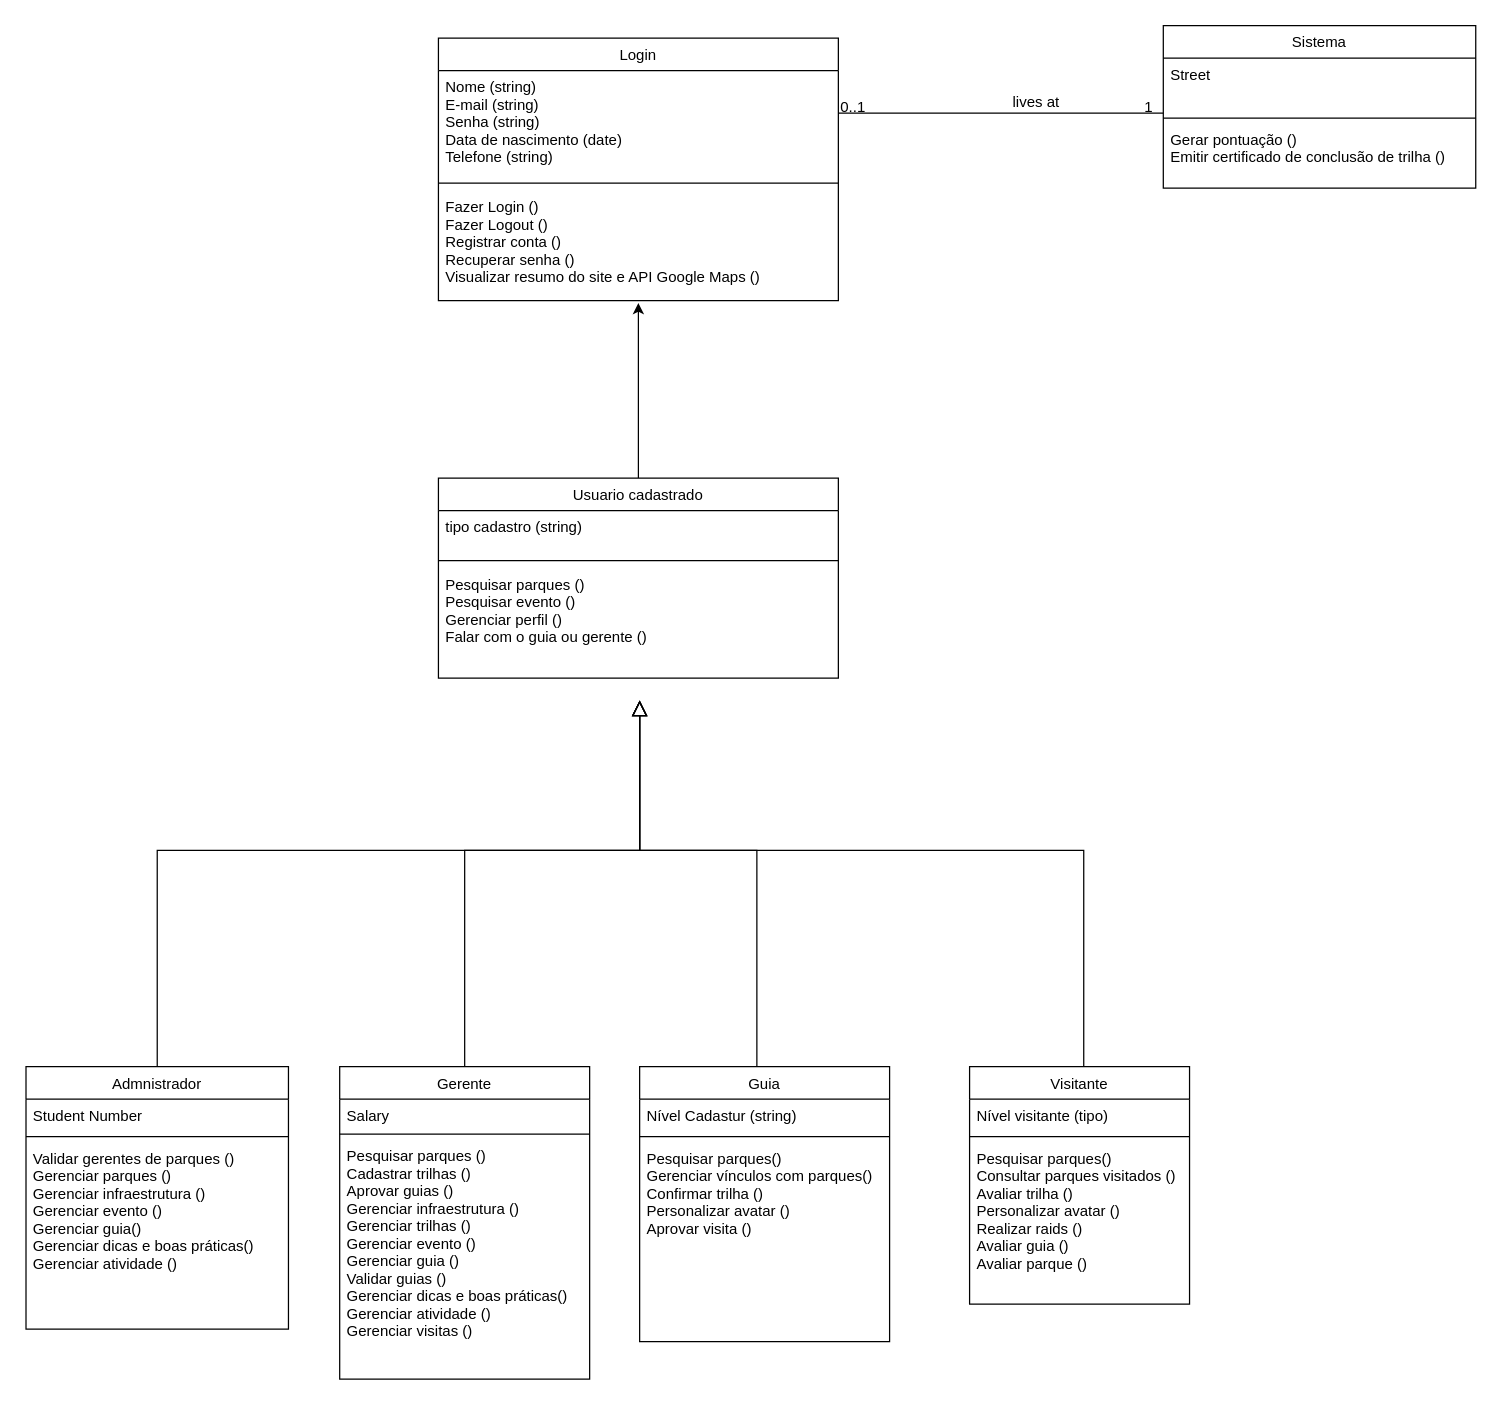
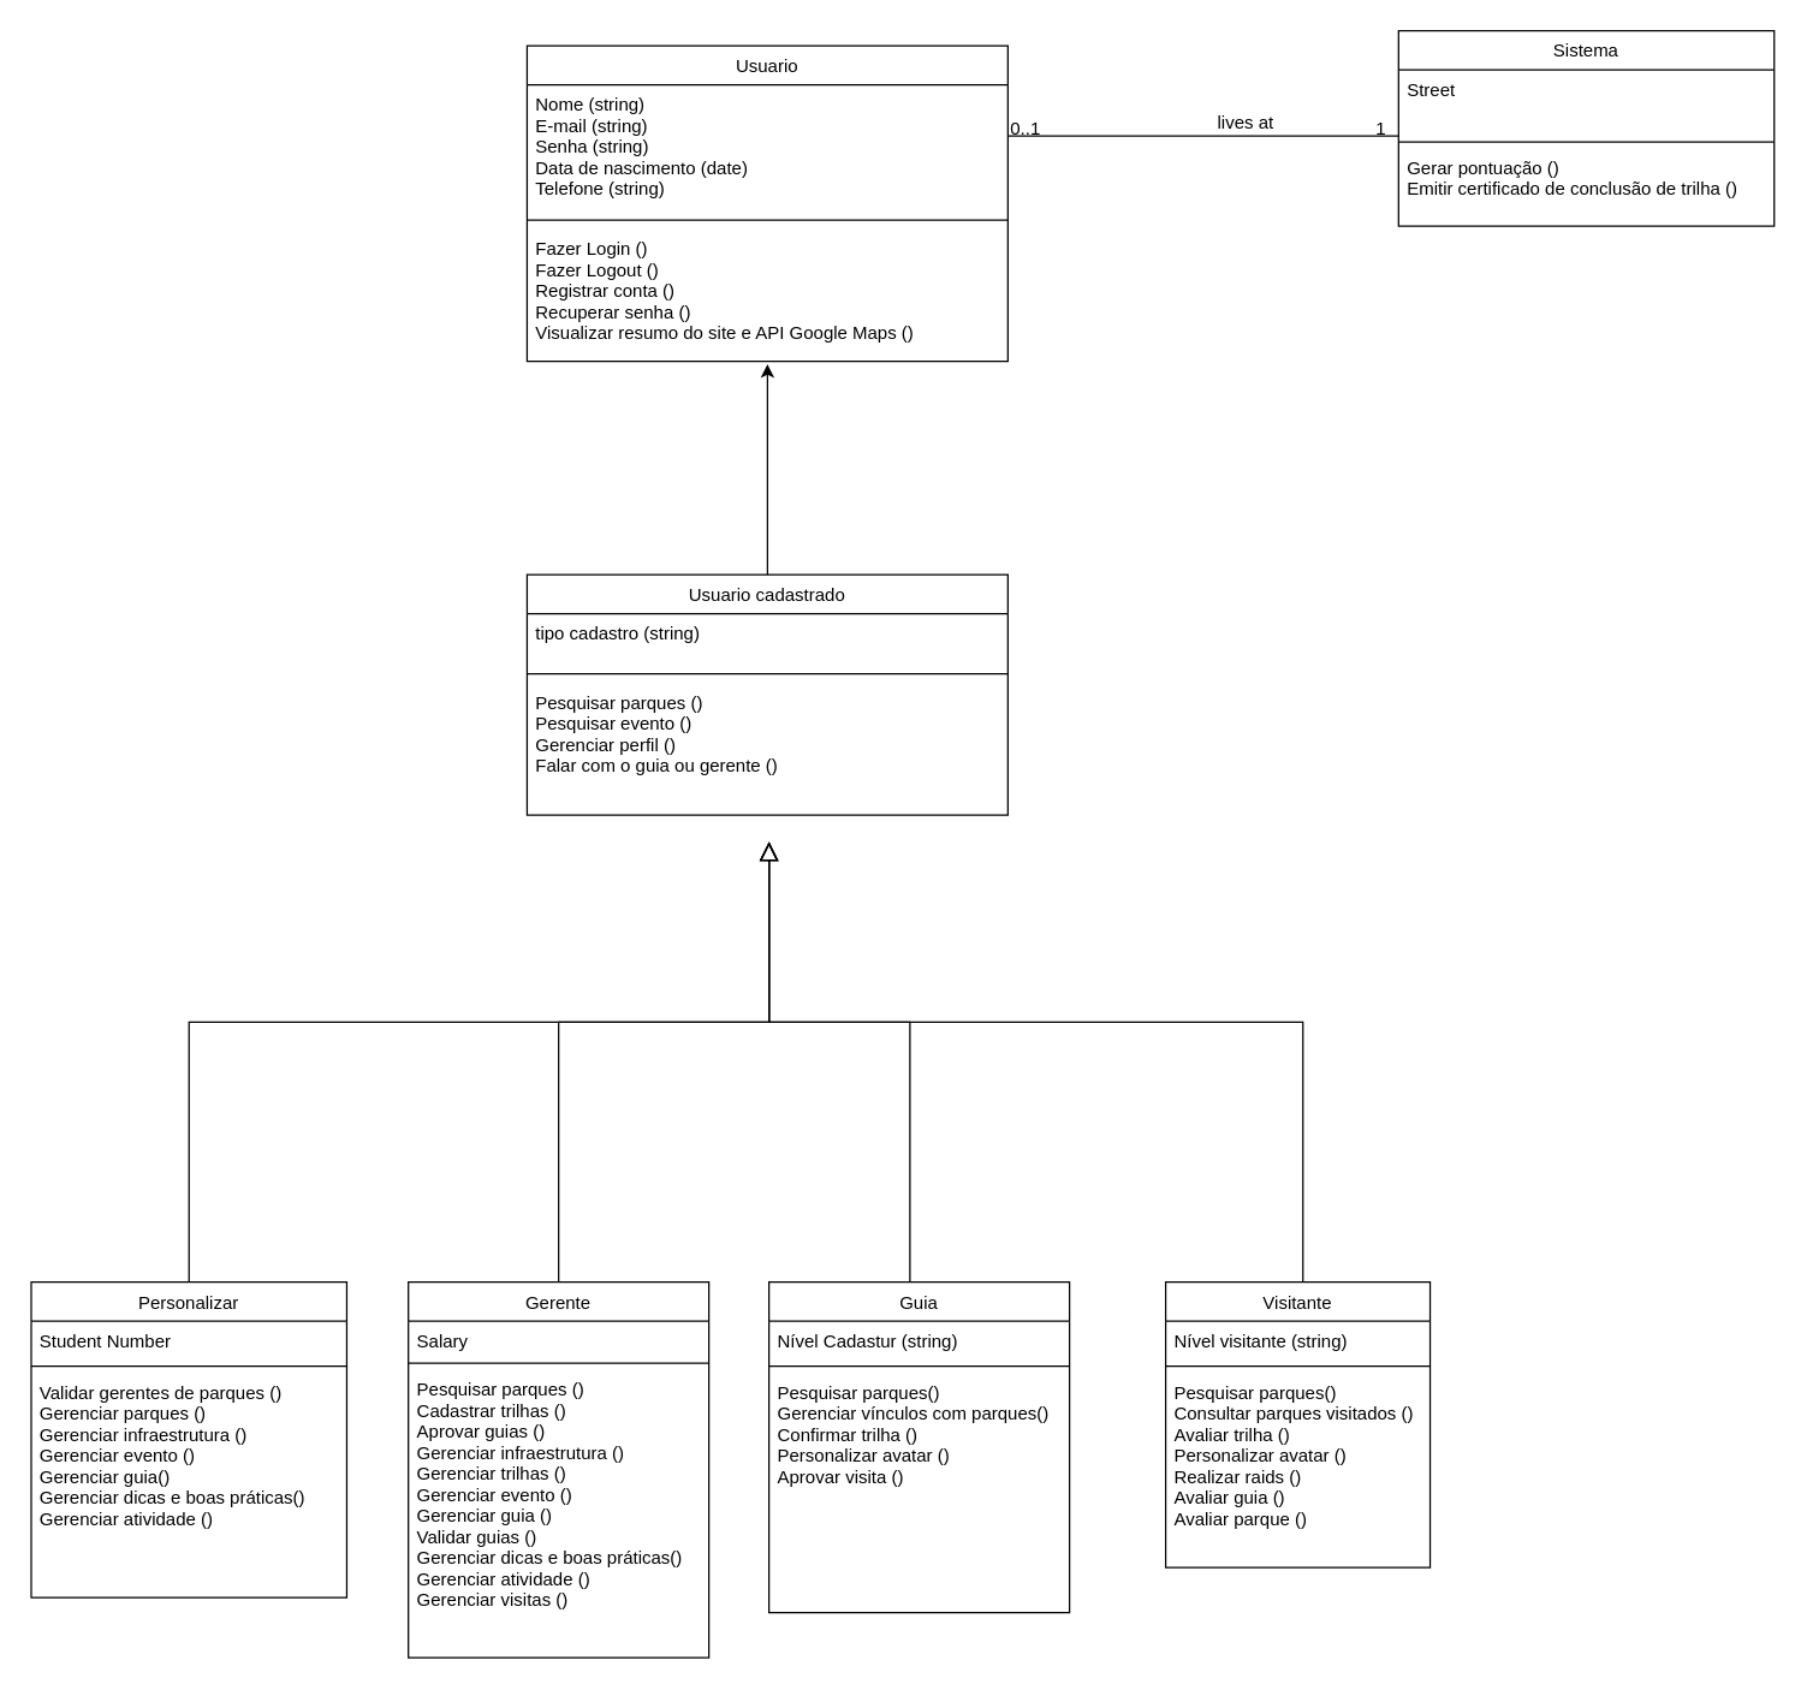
- <mxCell id="2" value="Login" style="swimlane;fontStyle=0;align=center;verticalAlign=top;childLayout=stackLayout;horizontal=1;startSize=26;horizontalStack=0;resizeParent=1;resizeLast=0;collapsible=1;marginBottom=0;rounded=0;shadow=0;strokeWidth=1;" parent="1" vertex="1"><mxGeometry y="30" width="320" height="210" as="geometry" x="350"><mxRectangle x="230" y="140" width="160" height="26" as="alternateBounds" /></mxGeometry></mxCell>
+ <mxCell id="2" value="Usuario" style="swimlane;fontStyle=0;align=center;verticalAlign=top;childLayout=stackLayout;horizontal=1;startSize=26;horizontalStack=0;resizeParent=1;resizeLast=0;collapsible=1;marginBottom=0;rounded=0;shadow=0;strokeWidth=1;" parent="1" vertex="1"><mxGeometry y="30" width="320" height="210" as="geometry" x="350"><mxRectangle x="230" y="140" width="160" height="26" as="alternateBounds" /></mxGeometry></mxCell>
- <mxCell id="6" value="Admnistrador" style="swimlane;fontStyle=0;align=center;verticalAlign=top;childLayout=stackLayout;horizontal=1;startSize=26;horizontalStack=0;resizeParent=1;resizeLast=0;collapsible=1;marginBottom=0;rounded=0;shadow=0;strokeWidth=1;" parent="1" vertex="1"><mxGeometry x="20" y="853" width="210" height="210" as="geometry"><mxRectangle x="130" y="380" width="160" height="26" as="alternateBounds" /></mxGeometry></mxCell>
+ <mxCell id="6" value="Personalizar" style="swimlane;fontStyle=0;align=center;verticalAlign=top;childLayout=stackLayout;horizontal=1;startSize=26;horizontalStack=0;resizeParent=1;resizeLast=0;collapsible=1;marginBottom=0;rounded=0;shadow=0;strokeWidth=1;" parent="1" vertex="1"><mxGeometry x="20" y="853" width="210" height="210" as="geometry"><mxRectangle x="130" y="380" width="160" height="26" as="alternateBounds" /></mxGeometry></mxCell>
- <mxCell id="30" value="Nível visitante (tipo)" style="text;align=left;verticalAlign=top;spacingLeft=4;spacingRight=4;overflow=hidden;rotatable=0;points=[[0,0.5],[1,0.5]];portConstraint=eastwest;" parent="29" vertex="1"><mxGeometry y="26" width="176" height="26" as="geometry" /></mxCell>
+ <mxCell id="30" value="Nível visitante (string)" style="text;align=left;verticalAlign=top;spacingLeft=4;spacingRight=4;overflow=hidden;rotatable=0;points=[[0,0.5],[1,0.5]];portConstraint=eastwest;" parent="29" vertex="1"><mxGeometry y="26" width="176" height="26" as="geometry" /></mxCell>
